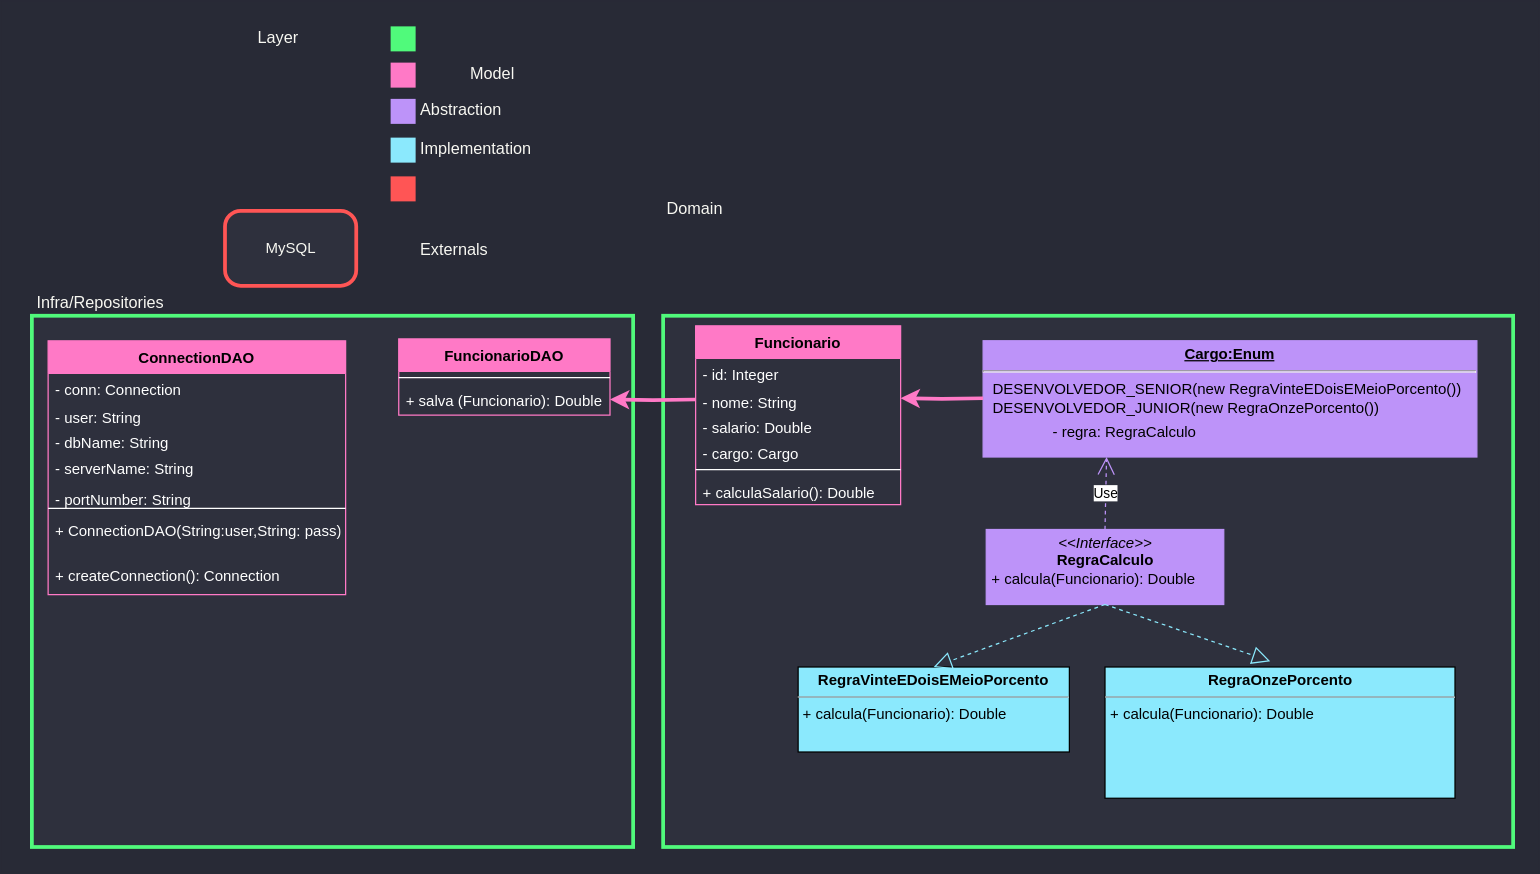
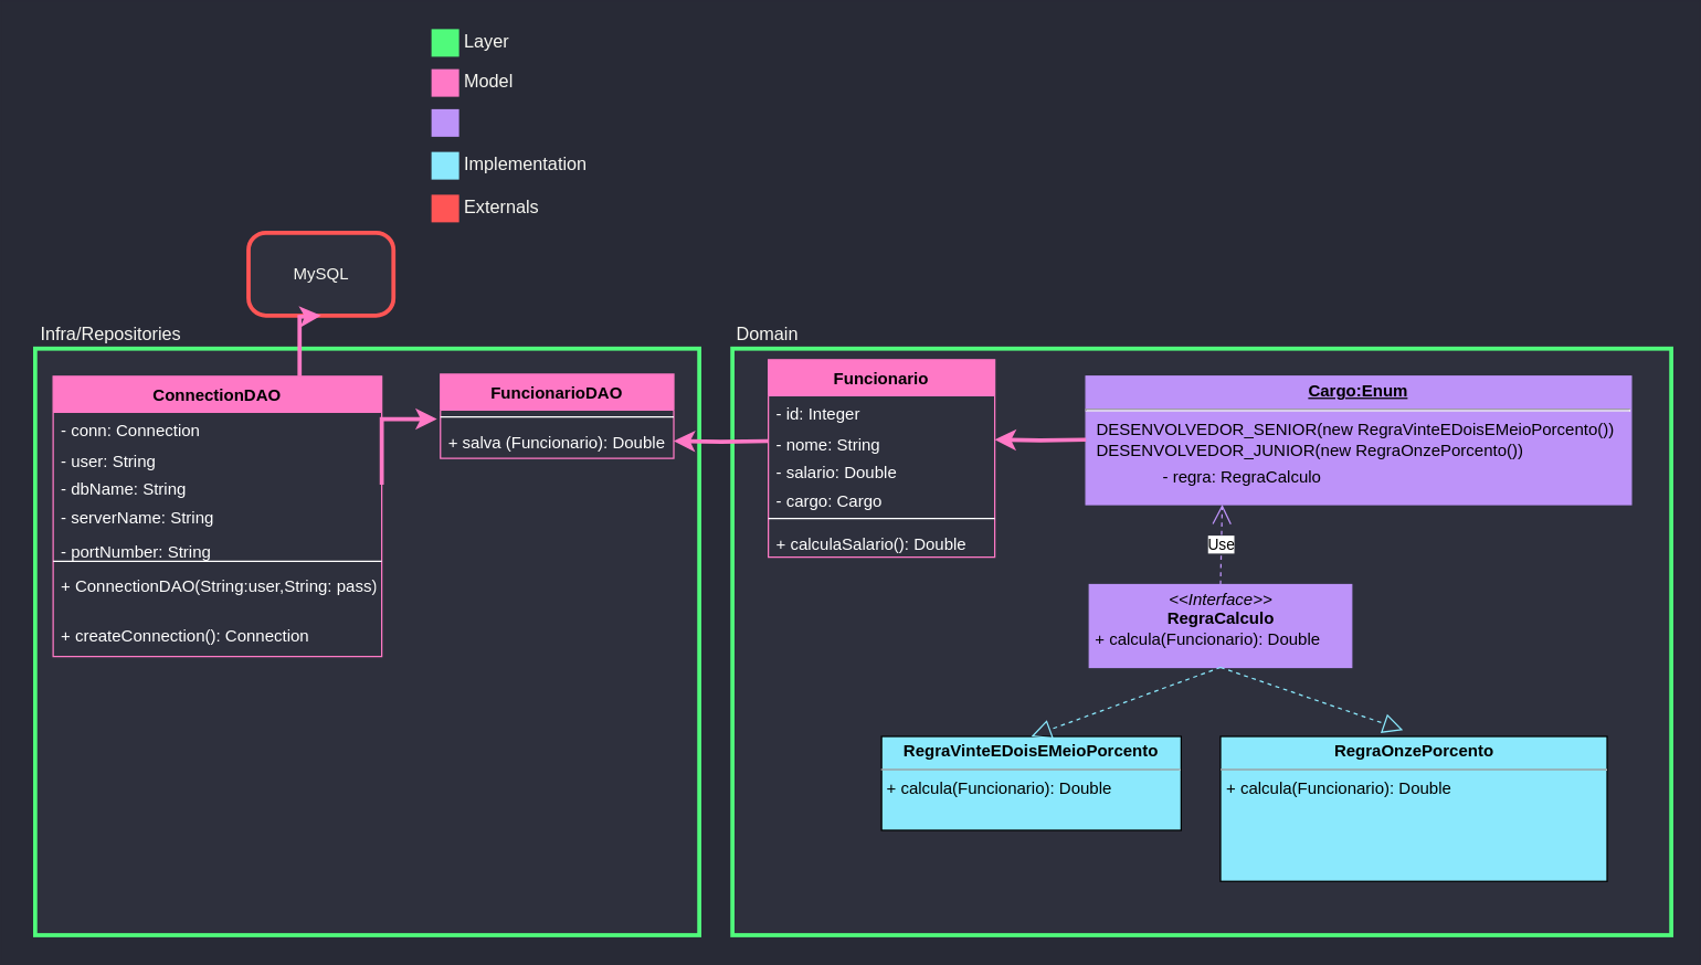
- <mxCell id="9" value="Layer" style="text;html=1;resizable=0;points=[];autosize=1;align=left;verticalAlign=middle;spacingTop=-4;fontSize=13;fontColor=#F8F8F2;" parent="1" vertex="1"><mxGeometry x="204" y="22.5" width="43" height="16" as="geometry" /></mxCell>
+ <mxCell id="9" value="Layer" style="text;html=1;resizable=0;points=[];autosize=1;align=left;verticalAlign=middle;spacingTop=-4;fontSize=13;fontColor=#F8F8F2;" parent="1" vertex="1"><mxGeometry x="334" y="22.5" width="43" height="16" as="geometry" /></mxCell>
- <mxCell id="3" value="Model" style="text;html=1;resizable=0;points=[];autosize=1;align=left;verticalAlign=middle;spacingTop=-4;fontSize=13;fontColor=#F8F8F2;" parent="1" vertex="1"><mxGeometry x="374" y="51.5" width="45" height="16" as="geometry" /></mxCell>
+ <mxCell id="3" value="Model" style="text;html=1;resizable=0;points=[];autosize=1;align=left;verticalAlign=middle;spacingTop=-4;fontSize=13;fontColor=#F8F8F2;" parent="1" vertex="1"><mxGeometry x="334" y="51.5" width="45" height="16" as="geometry" /></mxCell>
- <mxCell id="5" value="Abstraction" style="text;html=1;resizable=0;points=[];autosize=1;align=left;verticalAlign=middle;spacingTop=-4;fontSize=13;fontColor=#F8F8F2;" parent="1" vertex="1"><mxGeometry x="334" y="80.5" width="75" height="16" as="geometry" /></mxCell>
- <mxCell id="15" value="Domain" style="text;html=1;resizable=0;points=[];autosize=1;align=right;verticalAlign=bottom;spacingTop=-4;fontColor=#F8F8F2;fontSize=13;" parent="1" vertex="1"><mxGeometry x="523.5" y="161" width="55" height="16" as="geometry" /></mxCell>
+ <mxCell id="15" value="Domain" style="text;html=1;resizable=0;points=[];autosize=1;align=right;verticalAlign=bottom;spacingTop=-4;fontColor=#F8F8F2;fontSize=13;" parent="1" vertex="1"><mxGeometry x="523.5" y="236" width="55" height="16" as="geometry" /></mxCell>
- <mxCell id="11" value="Externals" style="text;html=1;resizable=0;points=[];autosize=1;align=left;verticalAlign=middle;spacingTop=-4;fontSize=13;fontColor=#F8F8F2;" parent="1" vertex="1"><mxGeometry x="334" y="192.5" width="64" height="16" as="geometry" /></mxCell>
+ <mxCell id="11" value="Externals" style="text;html=1;resizable=0;points=[];autosize=1;align=left;verticalAlign=middle;spacingTop=-4;fontSize=13;fontColor=#F8F8F2;" parent="1" vertex="1"><mxGeometry x="334" y="142.5" width="64" height="16" as="geometry" /></mxCell>
+ <mxCell id="44" style="edgeStyle=orthogonalEdgeStyle;rounded=0;orthogonalLoop=1;jettySize=auto;html=1;exitX=0.75;exitY=0;exitDx=0;exitDy=0;entryX=0.5;entryY=1;entryDx=0;entryDy=0;strokeColor=#FF79C6;strokeWidth=3;" parent="1" source="34" target="43" edge="1"><mxGeometry relative="1" as="geometry"><mxPoint x="798" y="280" as="sourcePoint" /><mxPoint x="798" y="233" as="targetPoint" /><Array as="points"><mxPoint x="217" y="229" /></Array></mxGeometry></mxCell>
+ <mxCell id="49" style="edgeStyle=orthogonalEdgeStyle;rounded=0;orthogonalLoop=1;jettySize=auto;html=1;exitX=1;exitY=0.5;exitDx=0;exitDy=0;entryX=-0.015;entryY=-0.14;entryDx=0;entryDy=0;strokeColor=#FF79C6;strokeWidth=3;entryPerimeter=0;" parent="1" source="37" target="47" edge="1"><mxGeometry relative="1" as="geometry"><mxPoint x="227" y="282" as="sourcePoint" /><mxPoint x="227" y="238" as="targetPoint" /><Array as="points"><mxPoint x="276" y="303" /></Array></mxGeometry></mxCell>
